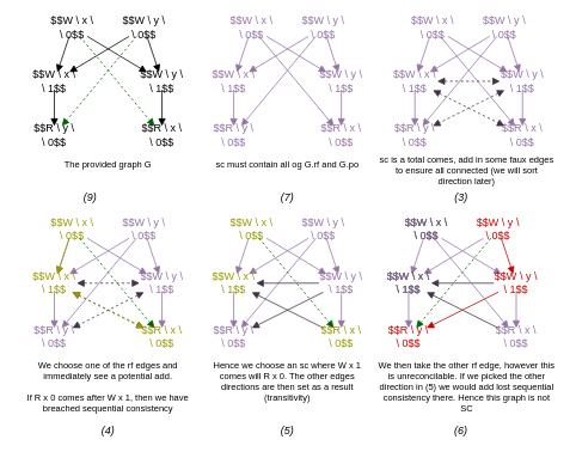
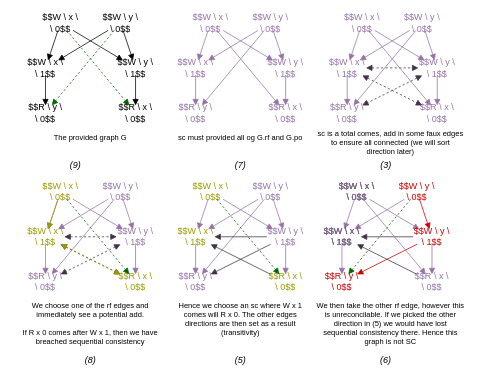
- <mxCell id="107" value="sc must contain all og G.rf and G.po" style="text;html=1;strokeColor=none;fillColor=none;align=center;verticalAlign=top;whiteSpace=wrap;rounded=0;fontColor=#000000;fontSize=10;" vertex="1" parent="1"><mxGeometry x="220" y="170" width="200" height="30" as="geometry" /></mxCell>
+ <mxCell id="107" value="sc must provided all og G.rf and G.po" style="text;html=1;strokeColor=none;fillColor=none;align=center;verticalAlign=top;whiteSpace=wrap;rounded=0;fontColor=#000000;fontSize=10;" vertex="1" parent="1"><mxGeometry x="220" y="170" width="200" height="30" as="geometry" /></mxCell>
- <mxCell id="113" value="We then take the other rf edge, however this is unreconcilable. If we picked the other direction in (5) we would add lost sequential consistency there. Hence this graph is not SC" style="text;html=1;strokeColor=none;fillColor=none;align=center;verticalAlign=top;whiteSpace=wrap;rounded=0;fontColor=#000000;fontSize=10;" vertex="1" parent="1"><mxGeometry x="420" y="395" width="200" height="60" as="geometry" /></mxCell>
+ <mxCell id="113" value="We then take the other rf edge, however this is unreconcilable. If we picked the other direction in (5) we would have lost sequential consistency there. Hence this graph is not SC" style="text;html=1;strokeColor=none;fillColor=none;align=center;verticalAlign=top;whiteSpace=wrap;rounded=0;fontColor=#000000;fontSize=10;" vertex="1" parent="1"><mxGeometry x="420" y="395" width="200" height="60" as="geometry" /></mxCell>
- <mxCell id="104" value="(4)" style="text;html=1;strokeColor=none;fillColor=none;align=center;verticalAlign=middle;whiteSpace=wrap;rounded=0;fontStyle=2" vertex="1" parent="1"><mxGeometry x="20" y="465" width="200" height="30" as="geometry" /></mxCell>
+ <mxCell id="104" value="(8)" style="text;html=1;strokeColor=none;fillColor=none;align=center;verticalAlign=middle;whiteSpace=wrap;rounded=0;fontStyle=2" vertex="1" parent="1"><mxGeometry x="20" y="465" width="200" height="30" as="geometry" /></mxCell>
